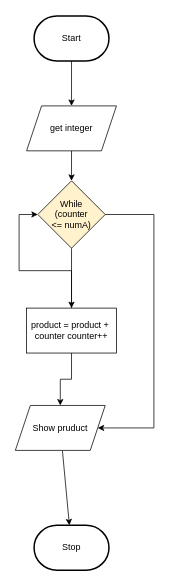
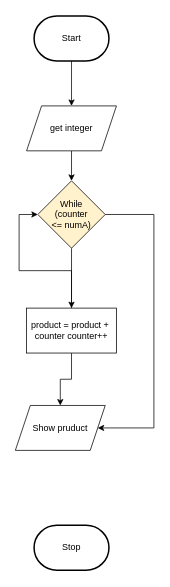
- <mxCell id="7" style="edgeStyle=none;html=1;" edge="1" parent="1" source="8" target="4"><mxGeometry relative="1" as="geometry" /></mxCell>
